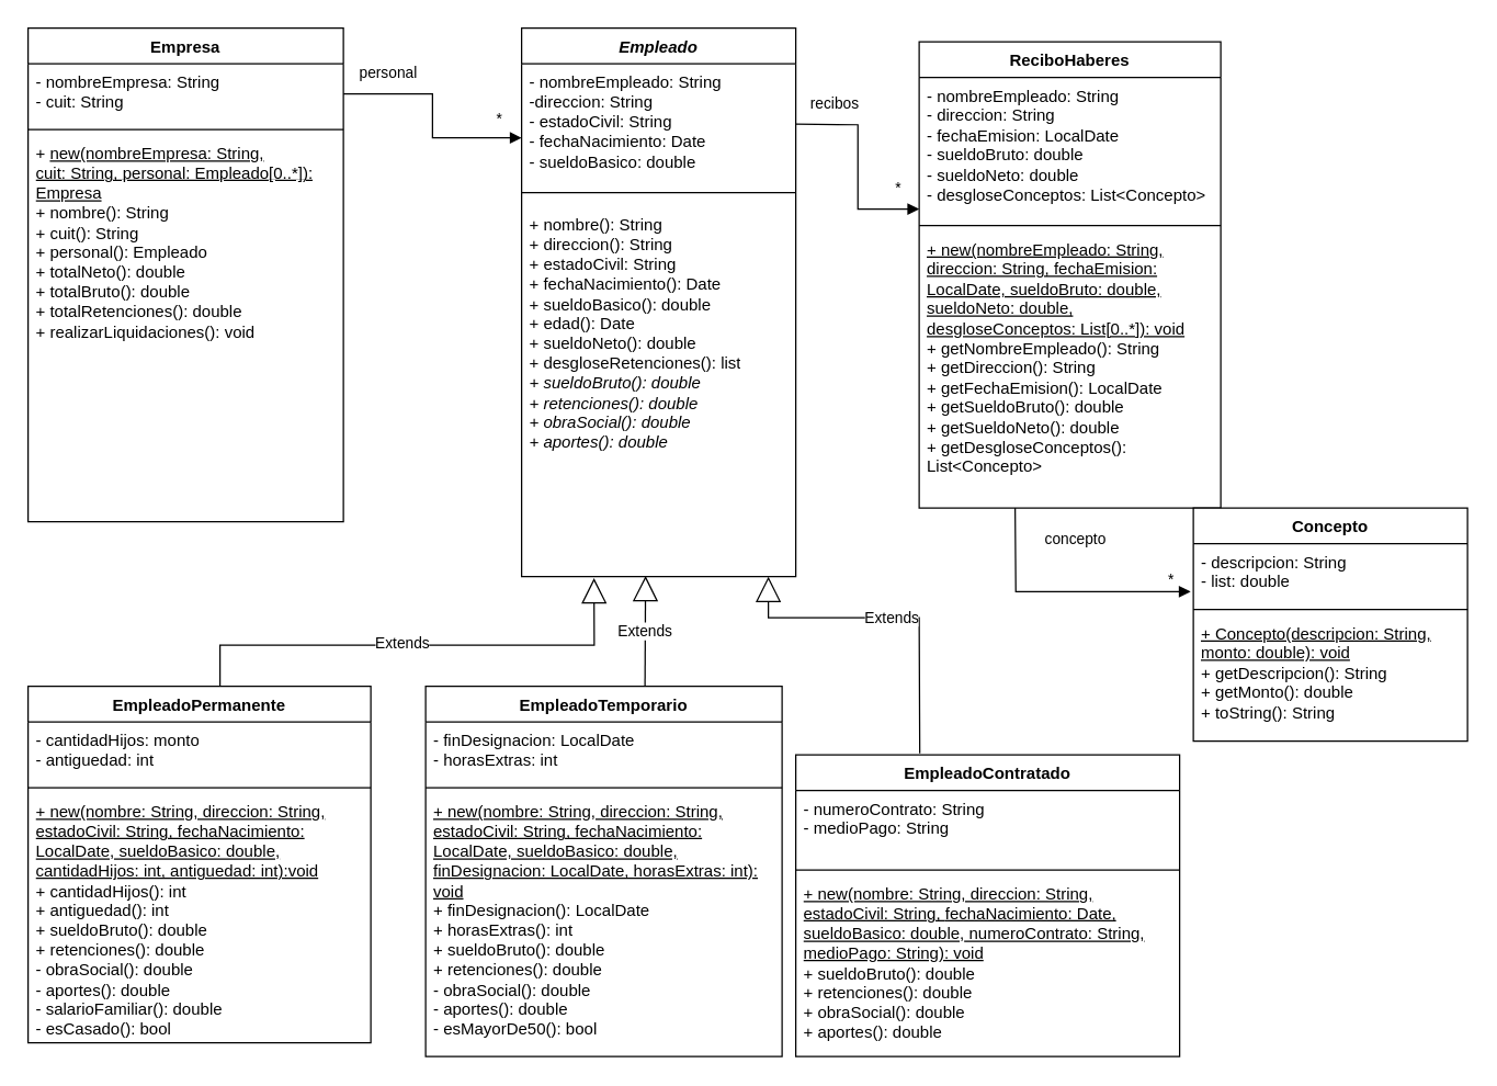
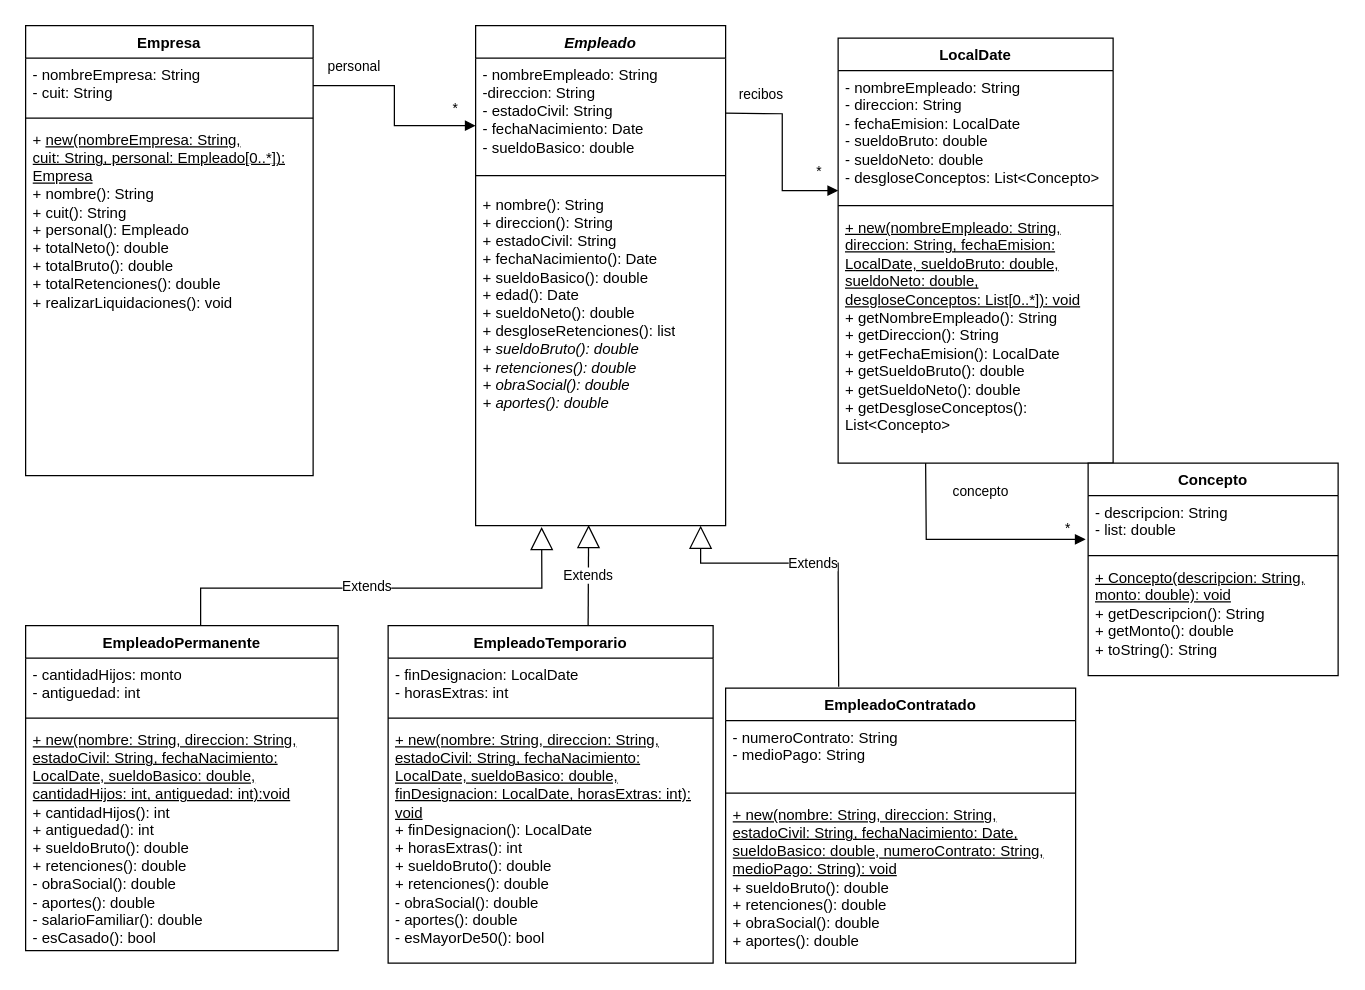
- <mxCell id="6" value="ReciboHaberes" style="swimlane;fontStyle=1;align=center;verticalAlign=top;childLayout=stackLayout;horizontal=1;startSize=26;horizontalStack=0;resizeParent=1;resizeParentMax=0;resizeLast=0;collapsible=1;marginBottom=0;whiteSpace=wrap;html=1;" vertex="1" parent="1"><mxGeometry x="670" y="30" width="220" height="340" as="geometry" /></mxCell>
+ <mxCell id="6" value="LocalDate" style="swimlane;fontStyle=1;align=center;verticalAlign=top;childLayout=stackLayout;horizontal=1;startSize=26;horizontalStack=0;resizeParent=1;resizeParentMax=0;resizeLast=0;collapsible=1;marginBottom=0;whiteSpace=wrap;html=1;" vertex="1" parent="1"><mxGeometry x="670" y="30" width="220" height="340" as="geometry" /></mxCell>
